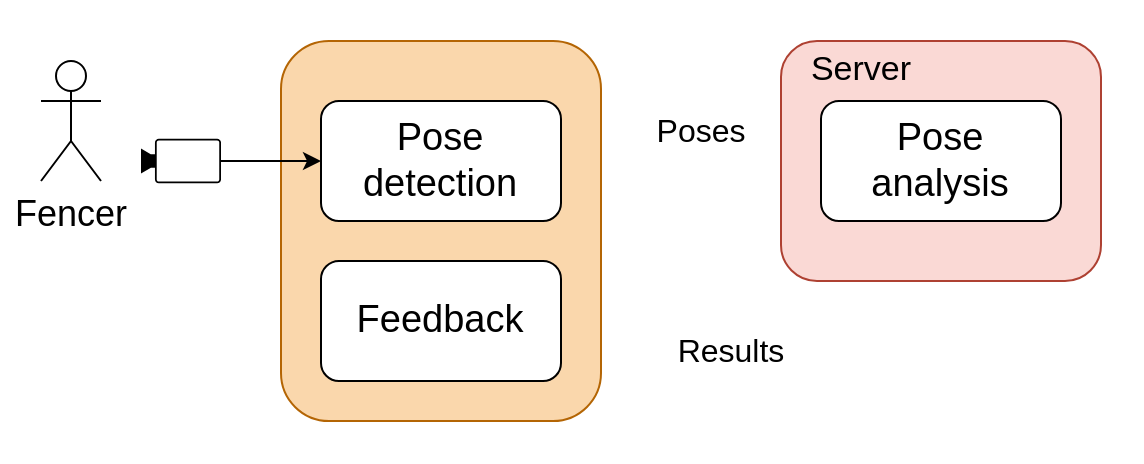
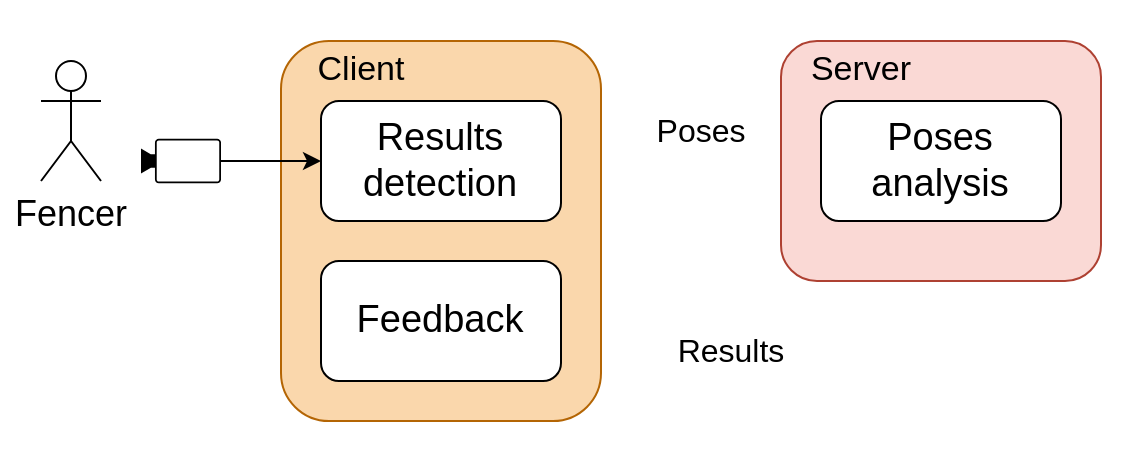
+ <mxCell id="6" value="Client" style="text;html=1;align=center;verticalAlign=middle;resizable=0;points=[];autosize=1;strokeColor=none;fillColor=none;fontSize=17;" parent="1" vertex="1"><mxGeometry x="145" y="20" width="70" height="30" as="geometry" /></mxCell>
- <mxCell id="4" value="Pose detection" style="rounded=1;whiteSpace=wrap;html=1;fontSize=19;fontStyle=0" parent="1" vertex="1"><mxGeometry x="160" y="50" width="120" height="60" as="geometry" /></mxCell>
+ <mxCell id="4" value="Results detection" style="rounded=1;whiteSpace=wrap;html=1;fontSize=19;fontStyle=0" parent="1" vertex="1"><mxGeometry x="160" y="50" width="120" height="60" as="geometry" /></mxCell>
- <mxCell id="7" value="Pose &lt;br&gt;analysis" style="rounded=1;whiteSpace=wrap;html=1;fontSize=19;fontStyle=0" parent="1" vertex="1"><mxGeometry x="410" y="50" width="120" height="60" as="geometry" /></mxCell>
+ <mxCell id="7" value="Poses &lt;br&gt;analysis" style="rounded=1;whiteSpace=wrap;html=1;fontSize=19;fontStyle=0" parent="1" vertex="1"><mxGeometry x="410" y="50" width="120" height="60" as="geometry" /></mxCell>
